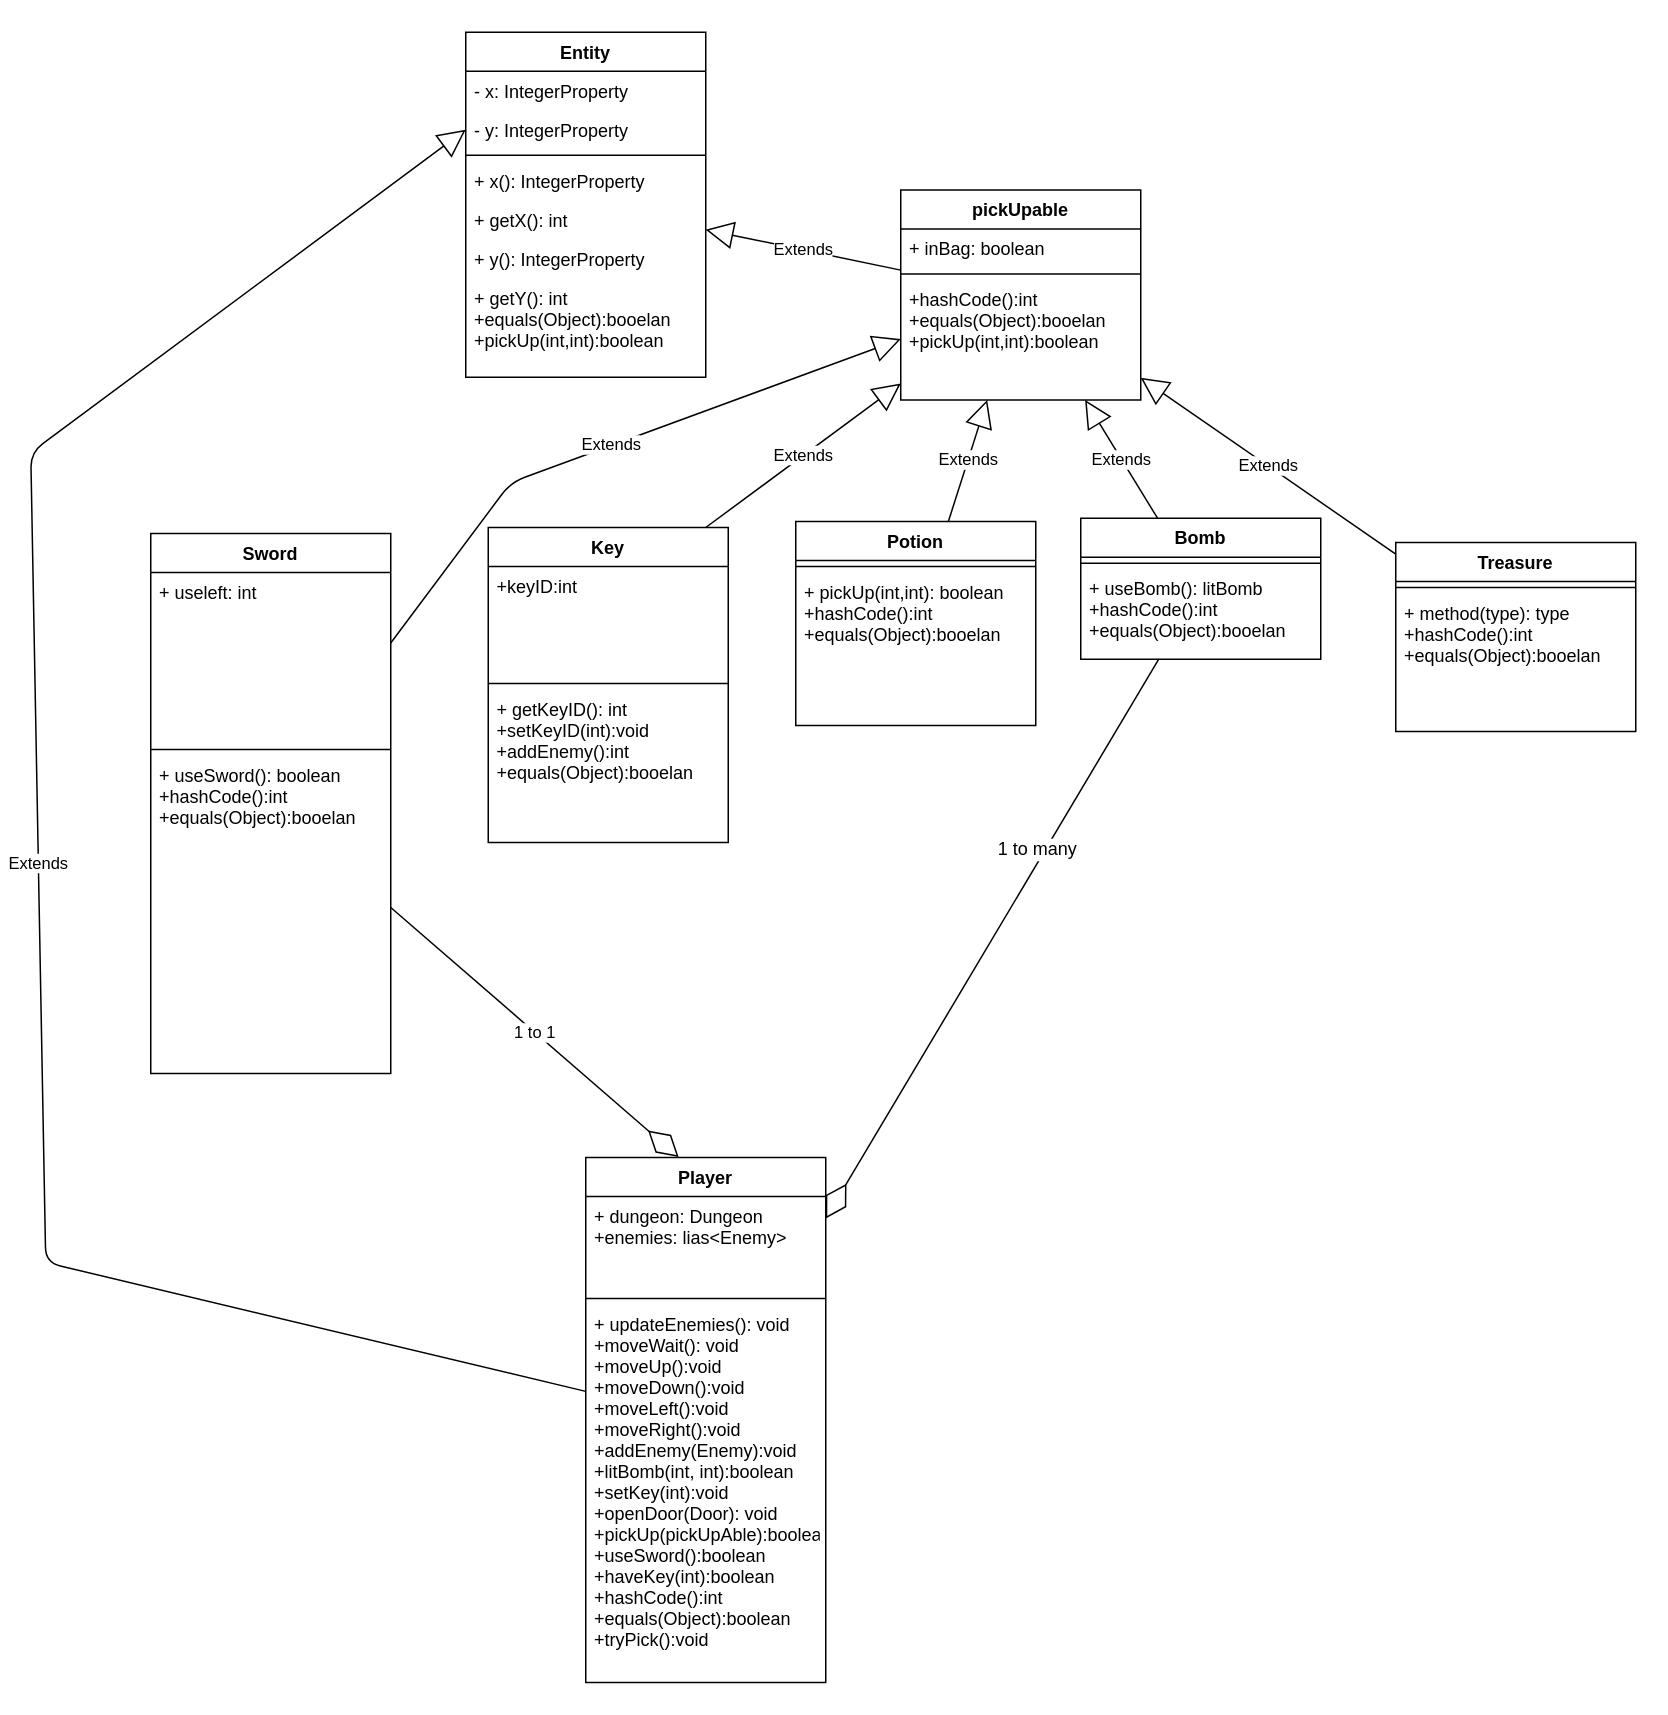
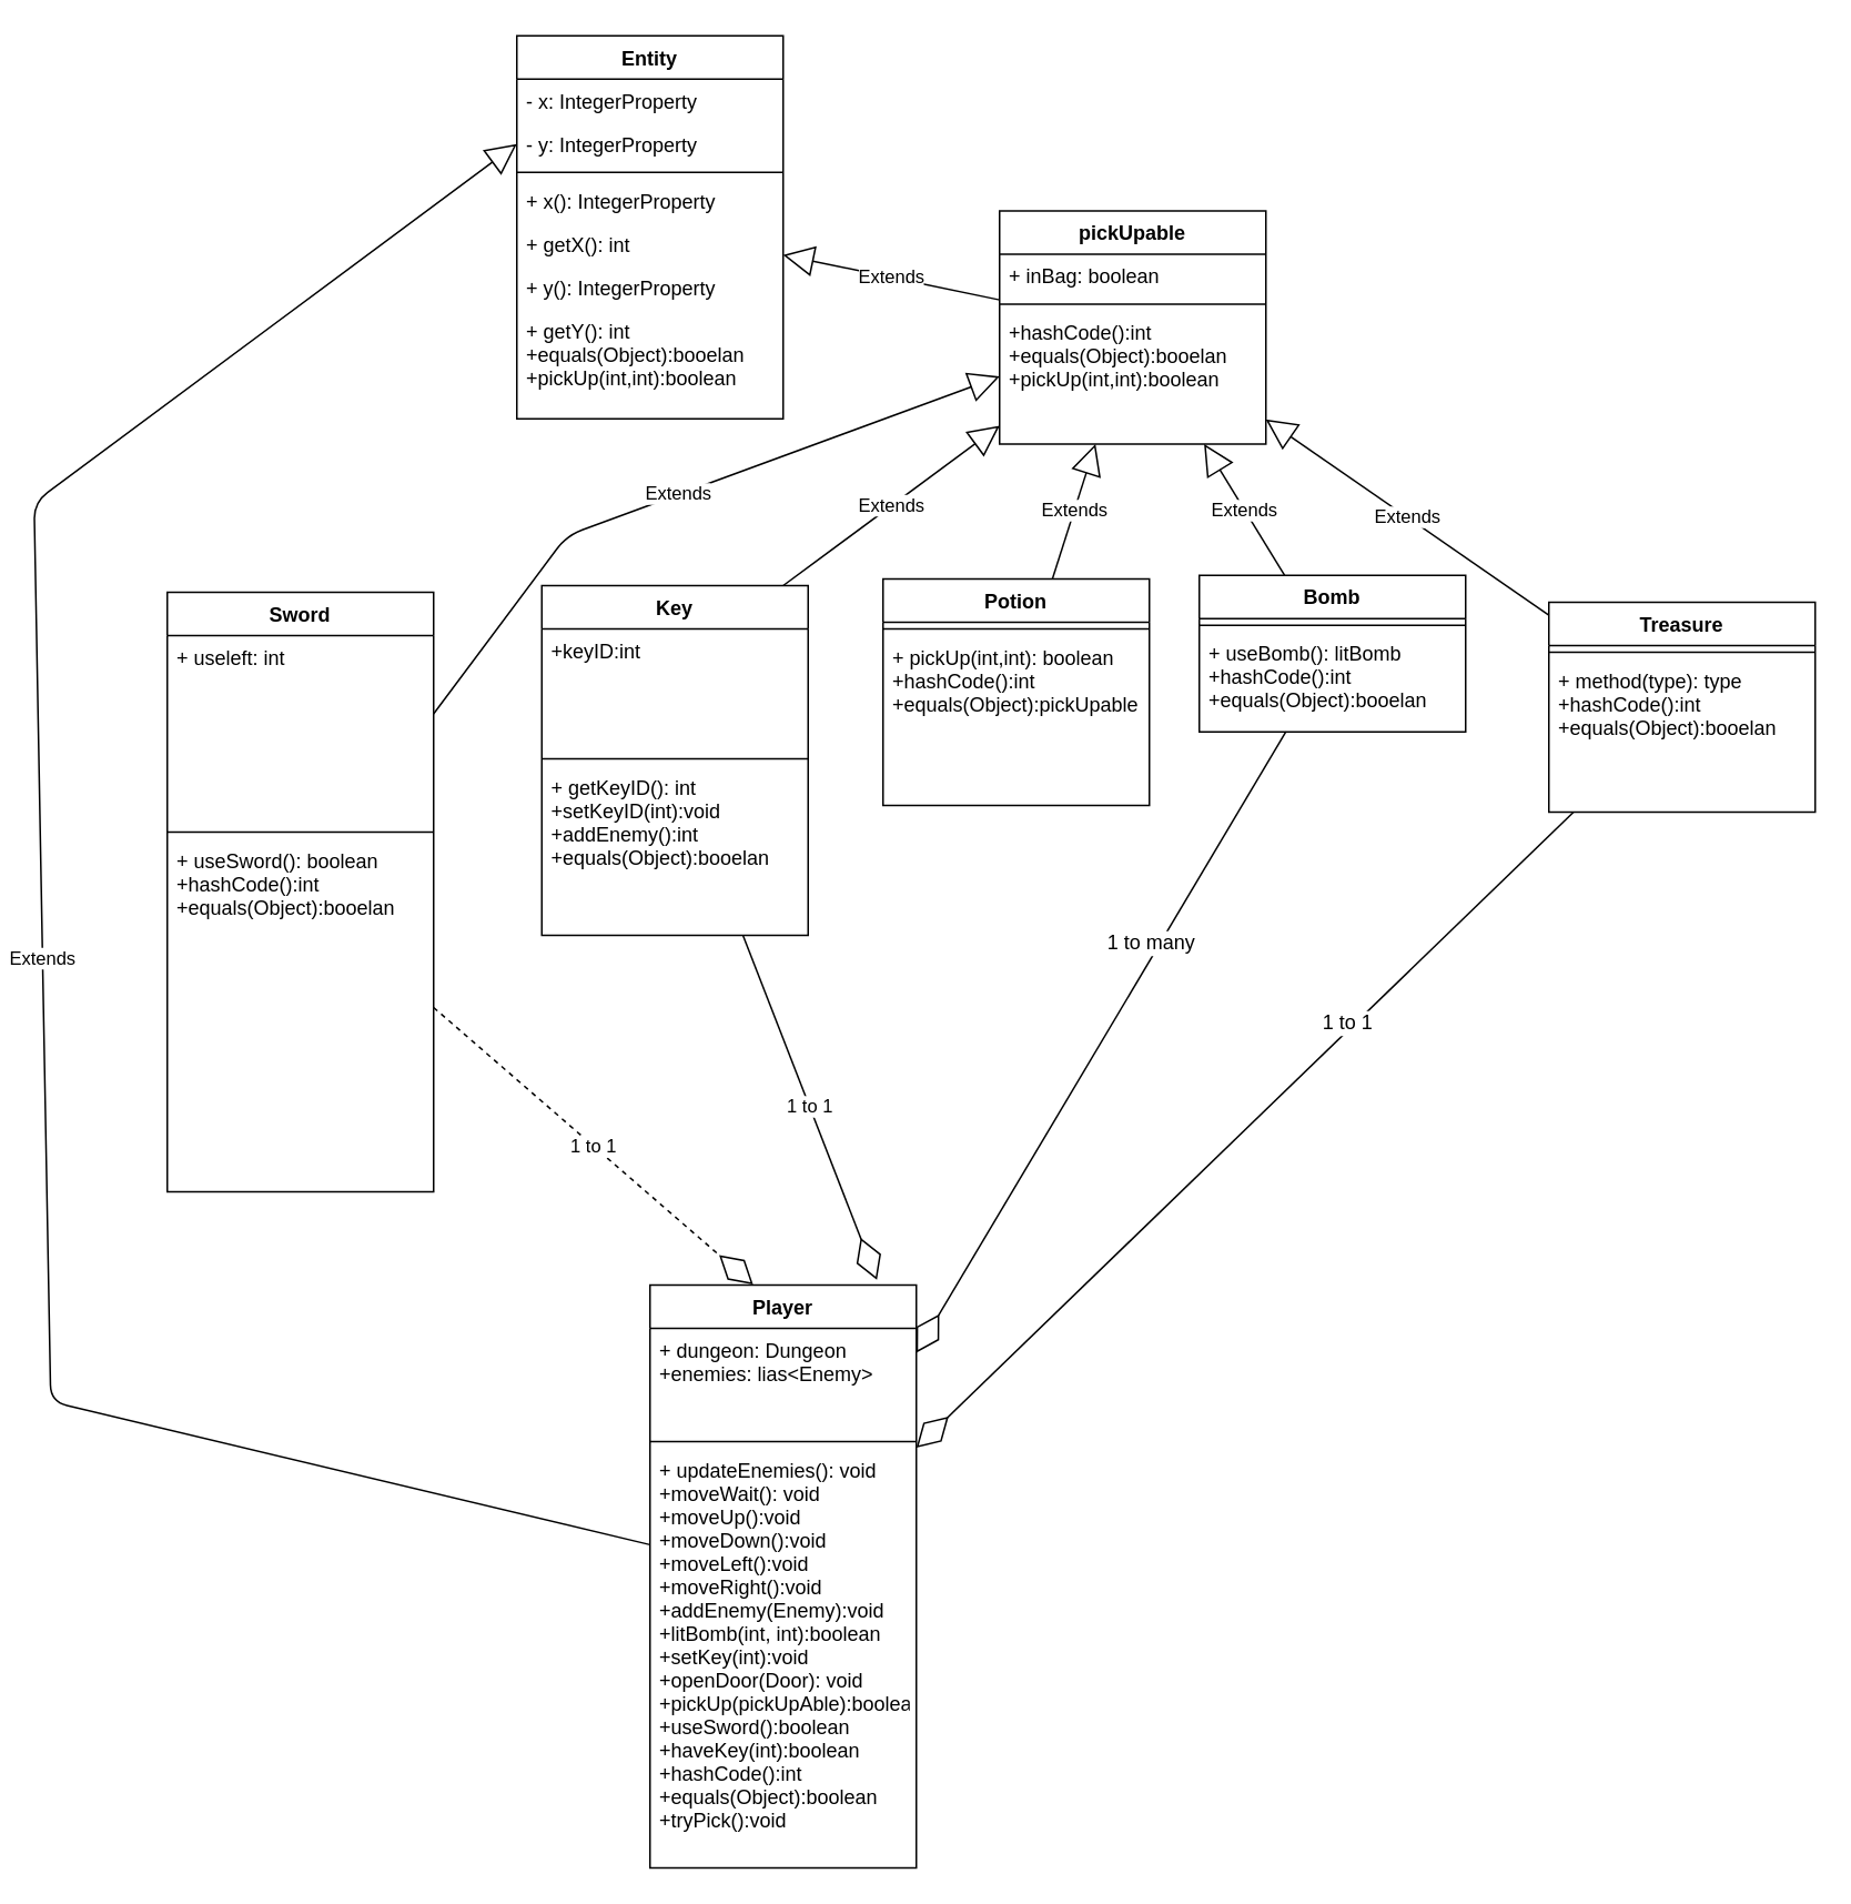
- <mxCell id="25" value="+ pickUp(int,int): boolean&#10;+hashCode():int&#10;+equals(Object):booelan" style="text;strokeColor=none;fillColor=none;align=left;verticalAlign=top;spacingLeft=4;spacingRight=4;overflow=hidden;rotatable=0;points=[[0,0.5],[1,0.5]];portConstraint=eastwest;" parent="23" vertex="1"><mxGeometry y="34" width="160" height="102" as="geometry" /></mxCell>
+ <mxCell id="25" value="+ pickUp(int,int): boolean&#10;+hashCode():int&#10;+equals(Object):pickUpable" style="text;strokeColor=none;fillColor=none;align=left;verticalAlign=top;spacingLeft=4;spacingRight=4;overflow=hidden;rotatable=0;points=[[0,0.5],[1,0.5]];portConstraint=eastwest;" parent="23" vertex="1"><mxGeometry y="34" width="160" height="102" as="geometry" /></mxCell>
- <mxCell id="42" value="1 to 1" style="endArrow=diamondThin;endFill=0;endSize=24;html=1;entryX=0.387;entryY=-0.001;entryDx=0;entryDy=0;entryPerimeter=0;" parent="1" source="10" target="32" edge="1"><mxGeometry width="160" relative="1" as="geometry"><mxPoint x="50" y="1001" as="sourcePoint" /><mxPoint x="210" y="1001" as="targetPoint" /></mxGeometry></mxCell>
+ <mxCell id="42" value="1 to 1" style="endArrow=diamondThin;endFill=0;endSize=24;html=1;entryX=0.387;entryY=-0.001;entryDx=0;entryDy=0;entryPerimeter=0;dashed=1;" parent="1" source="10" target="32" edge="1"><mxGeometry width="160" relative="1" as="geometry"><mxPoint x="50" y="1001" as="sourcePoint" /><mxPoint x="210" y="1001" as="targetPoint" /></mxGeometry></mxCell>
+ <mxCell id="43" value="1 to 1" style="endArrow=diamondThin;endFill=0;endSize=24;html=1;entryX=0.852;entryY=-0.009;entryDx=0;entryDy=0;entryPerimeter=0;" parent="1" source="18" target="32" edge="1"><mxGeometry width="160" relative="1" as="geometry"><mxPoint x="420" y="681" as="sourcePoint" /><mxPoint x="580" y="681" as="targetPoint" /></mxGeometry></mxCell>
+ <mxCell id="46" value="" style="endArrow=diamondThin;endFill=0;endSize=24;html=1;" parent="1" source="29" target="32" edge="1"><mxGeometry width="160" relative="1" as="geometry"><mxPoint x="660" y="731" as="sourcePoint" /><mxPoint x="820" y="731" as="targetPoint" /></mxGeometry></mxCell>
+ <mxCell id="47" value="1 to 1" style="text;html=1;resizable=0;points=[];align=center;verticalAlign=middle;labelBackgroundColor=#ffffff;" parent="46" vertex="1" connectable="0"><mxGeometry x="-0.321" y="-4" relative="1" as="geometry"><mxPoint as="offset" /></mxGeometry></mxCell>
